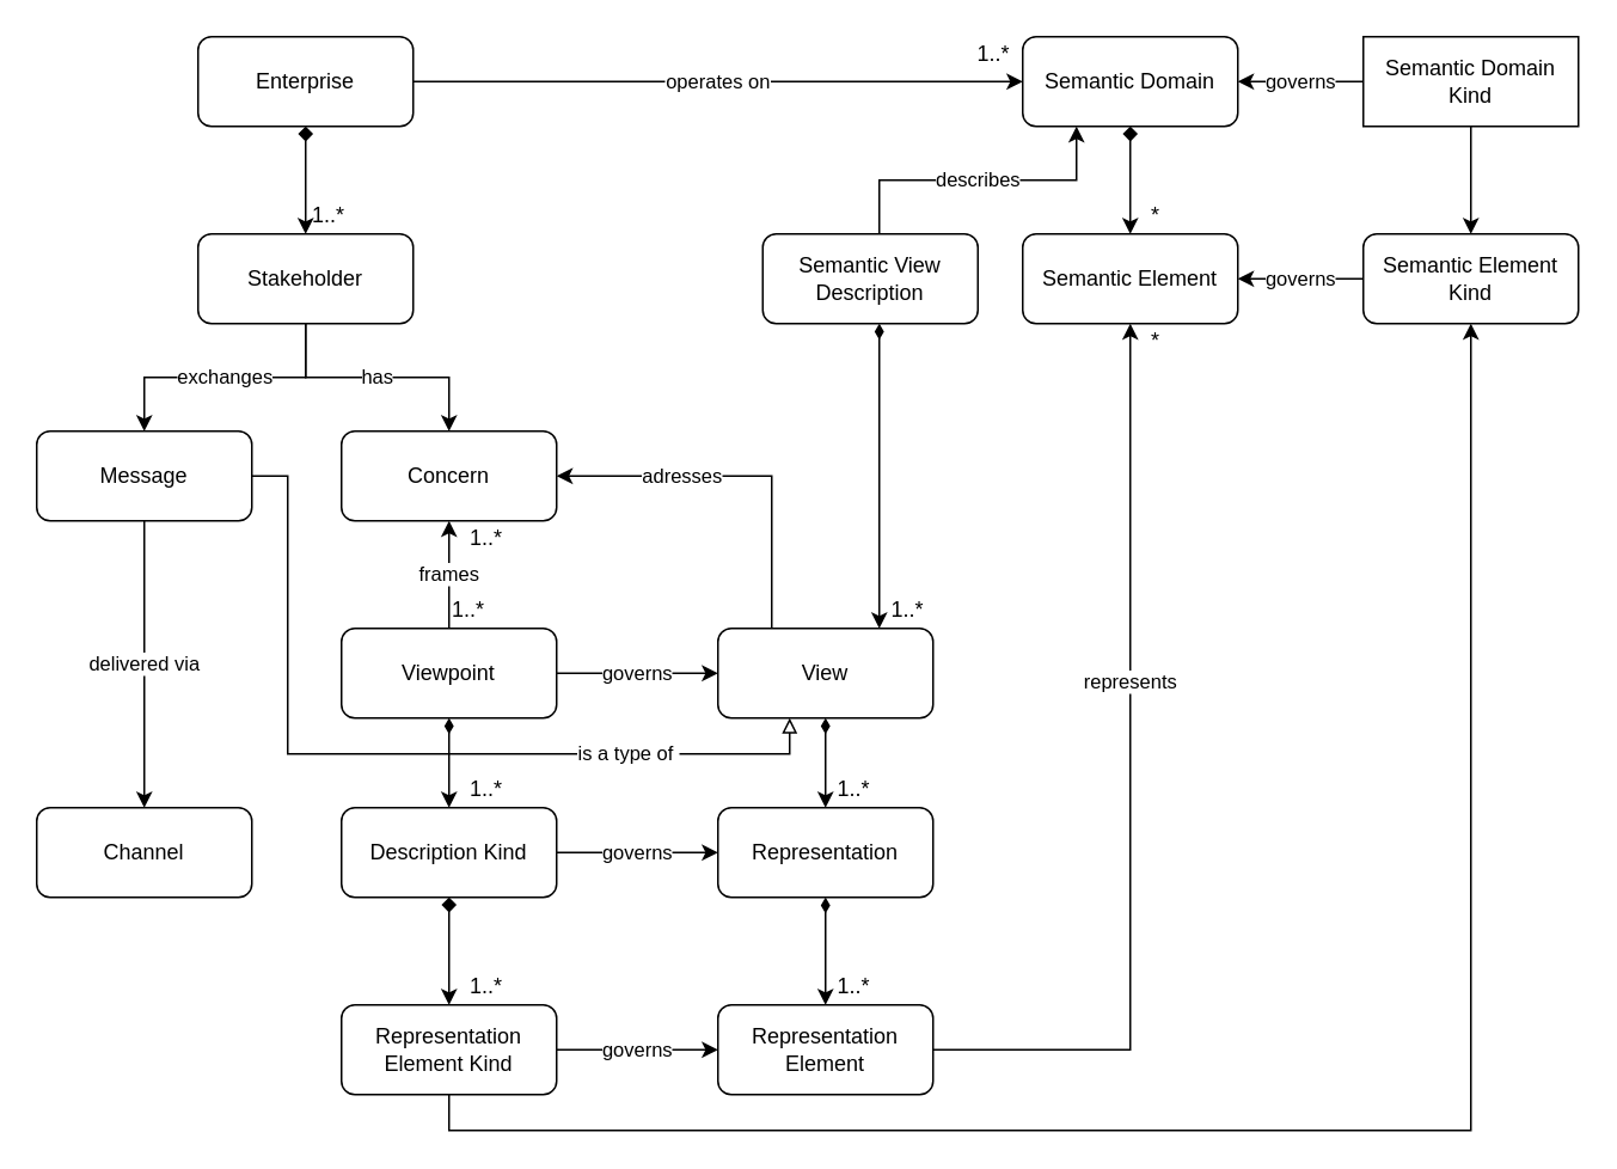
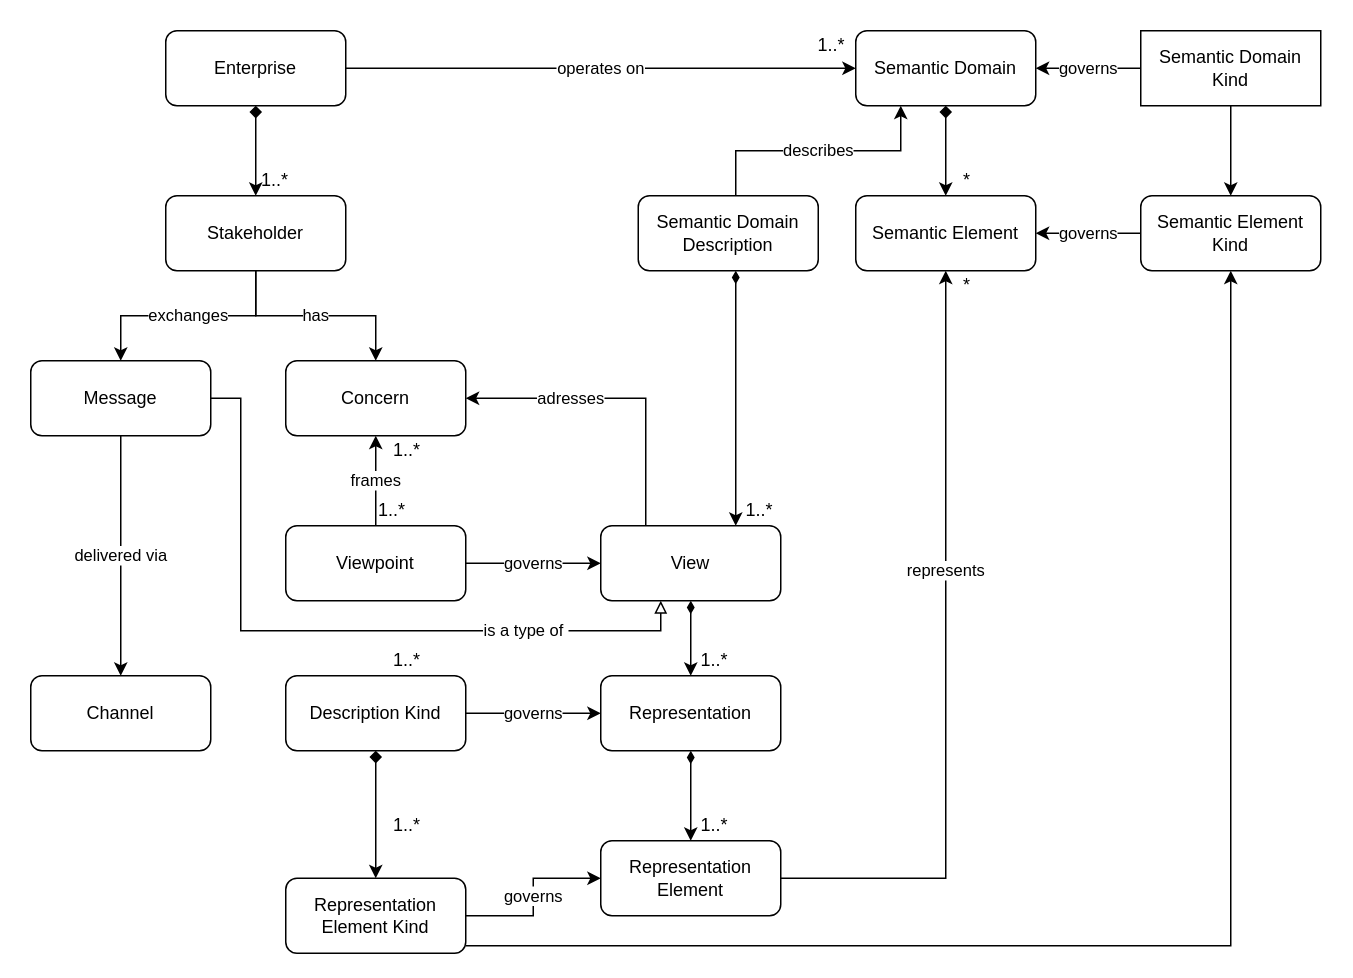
- <mxCell id="25" value="Semantic View Description" style="rounded=1;whiteSpace=wrap;html=1;" parent="1" vertex="1"><mxGeometry x="425" y="130" width="120" height="50" as="geometry" /></mxCell>
+ <mxCell id="25" value="Semantic Domain Description" style="rounded=1;whiteSpace=wrap;html=1;" parent="1" vertex="1"><mxGeometry x="425" y="130" width="120" height="50" as="geometry" /></mxCell>
- <mxCell id="38" style="edgeStyle=orthogonalEdgeStyle;rounded=0;orthogonalLoop=1;jettySize=auto;html=1;startArrow=diamondThin;startFill=1;" parent="1" source="40" target="20" edge="1"><mxGeometry relative="1" as="geometry" /></mxCell>
- <mxCell id="17" value="Representation Element Kind" style="rounded=1;whiteSpace=wrap;html=1;" parent="1" vertex="1"><mxGeometry x="190" y="560" width="120" height="50" as="geometry" /></mxCell>
+ <mxCell id="17" value="Representation Element Kind" style="rounded=1;whiteSpace=wrap;html=1;" parent="1" vertex="1"><mxGeometry x="190" y="585" width="120" height="50" as="geometry" /></mxCell>
